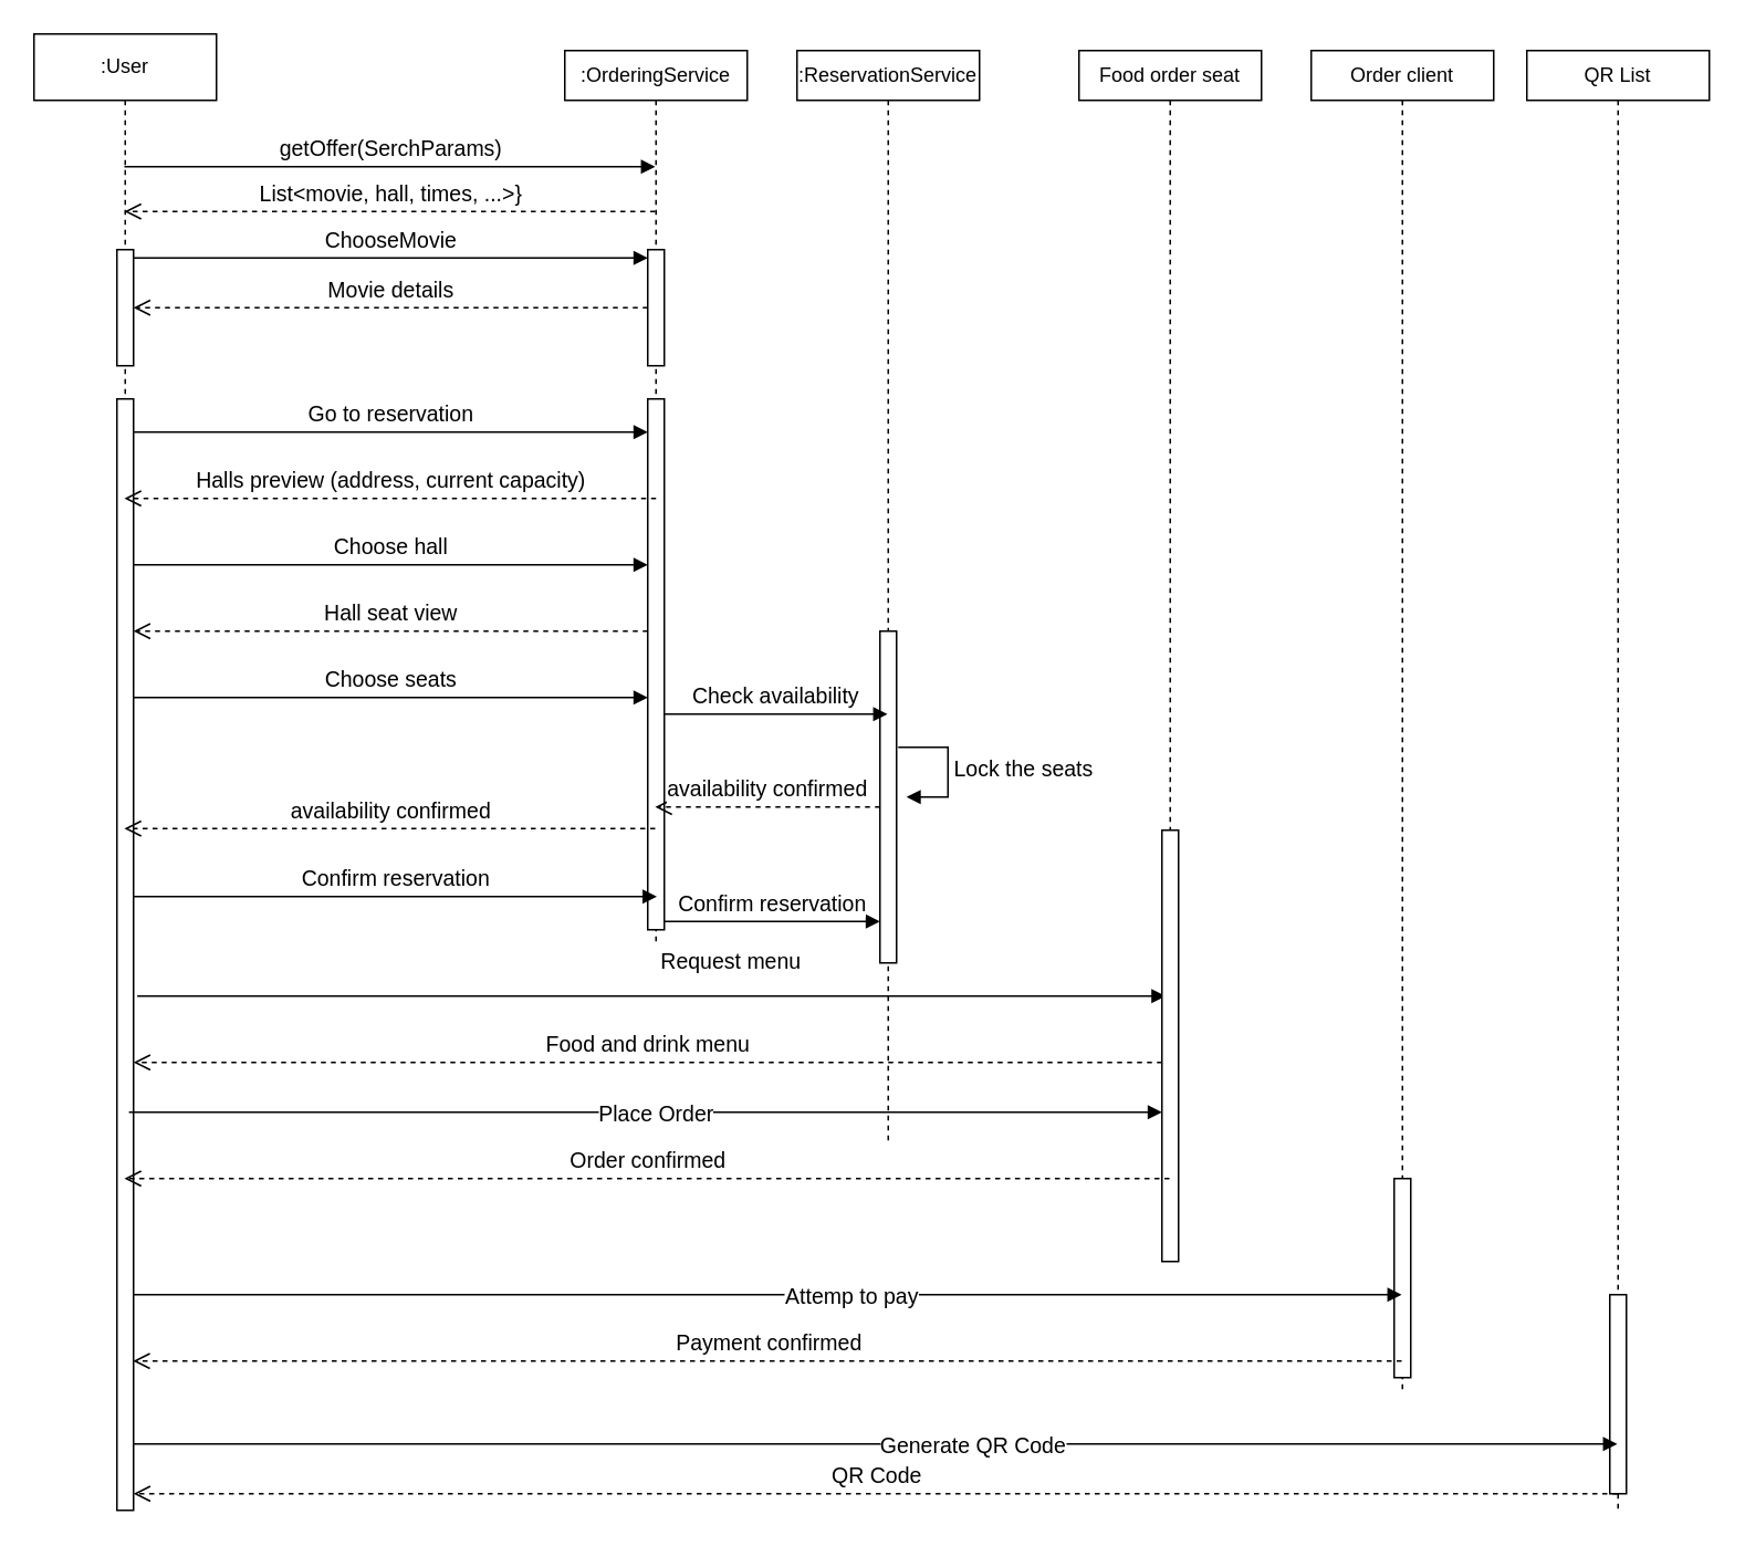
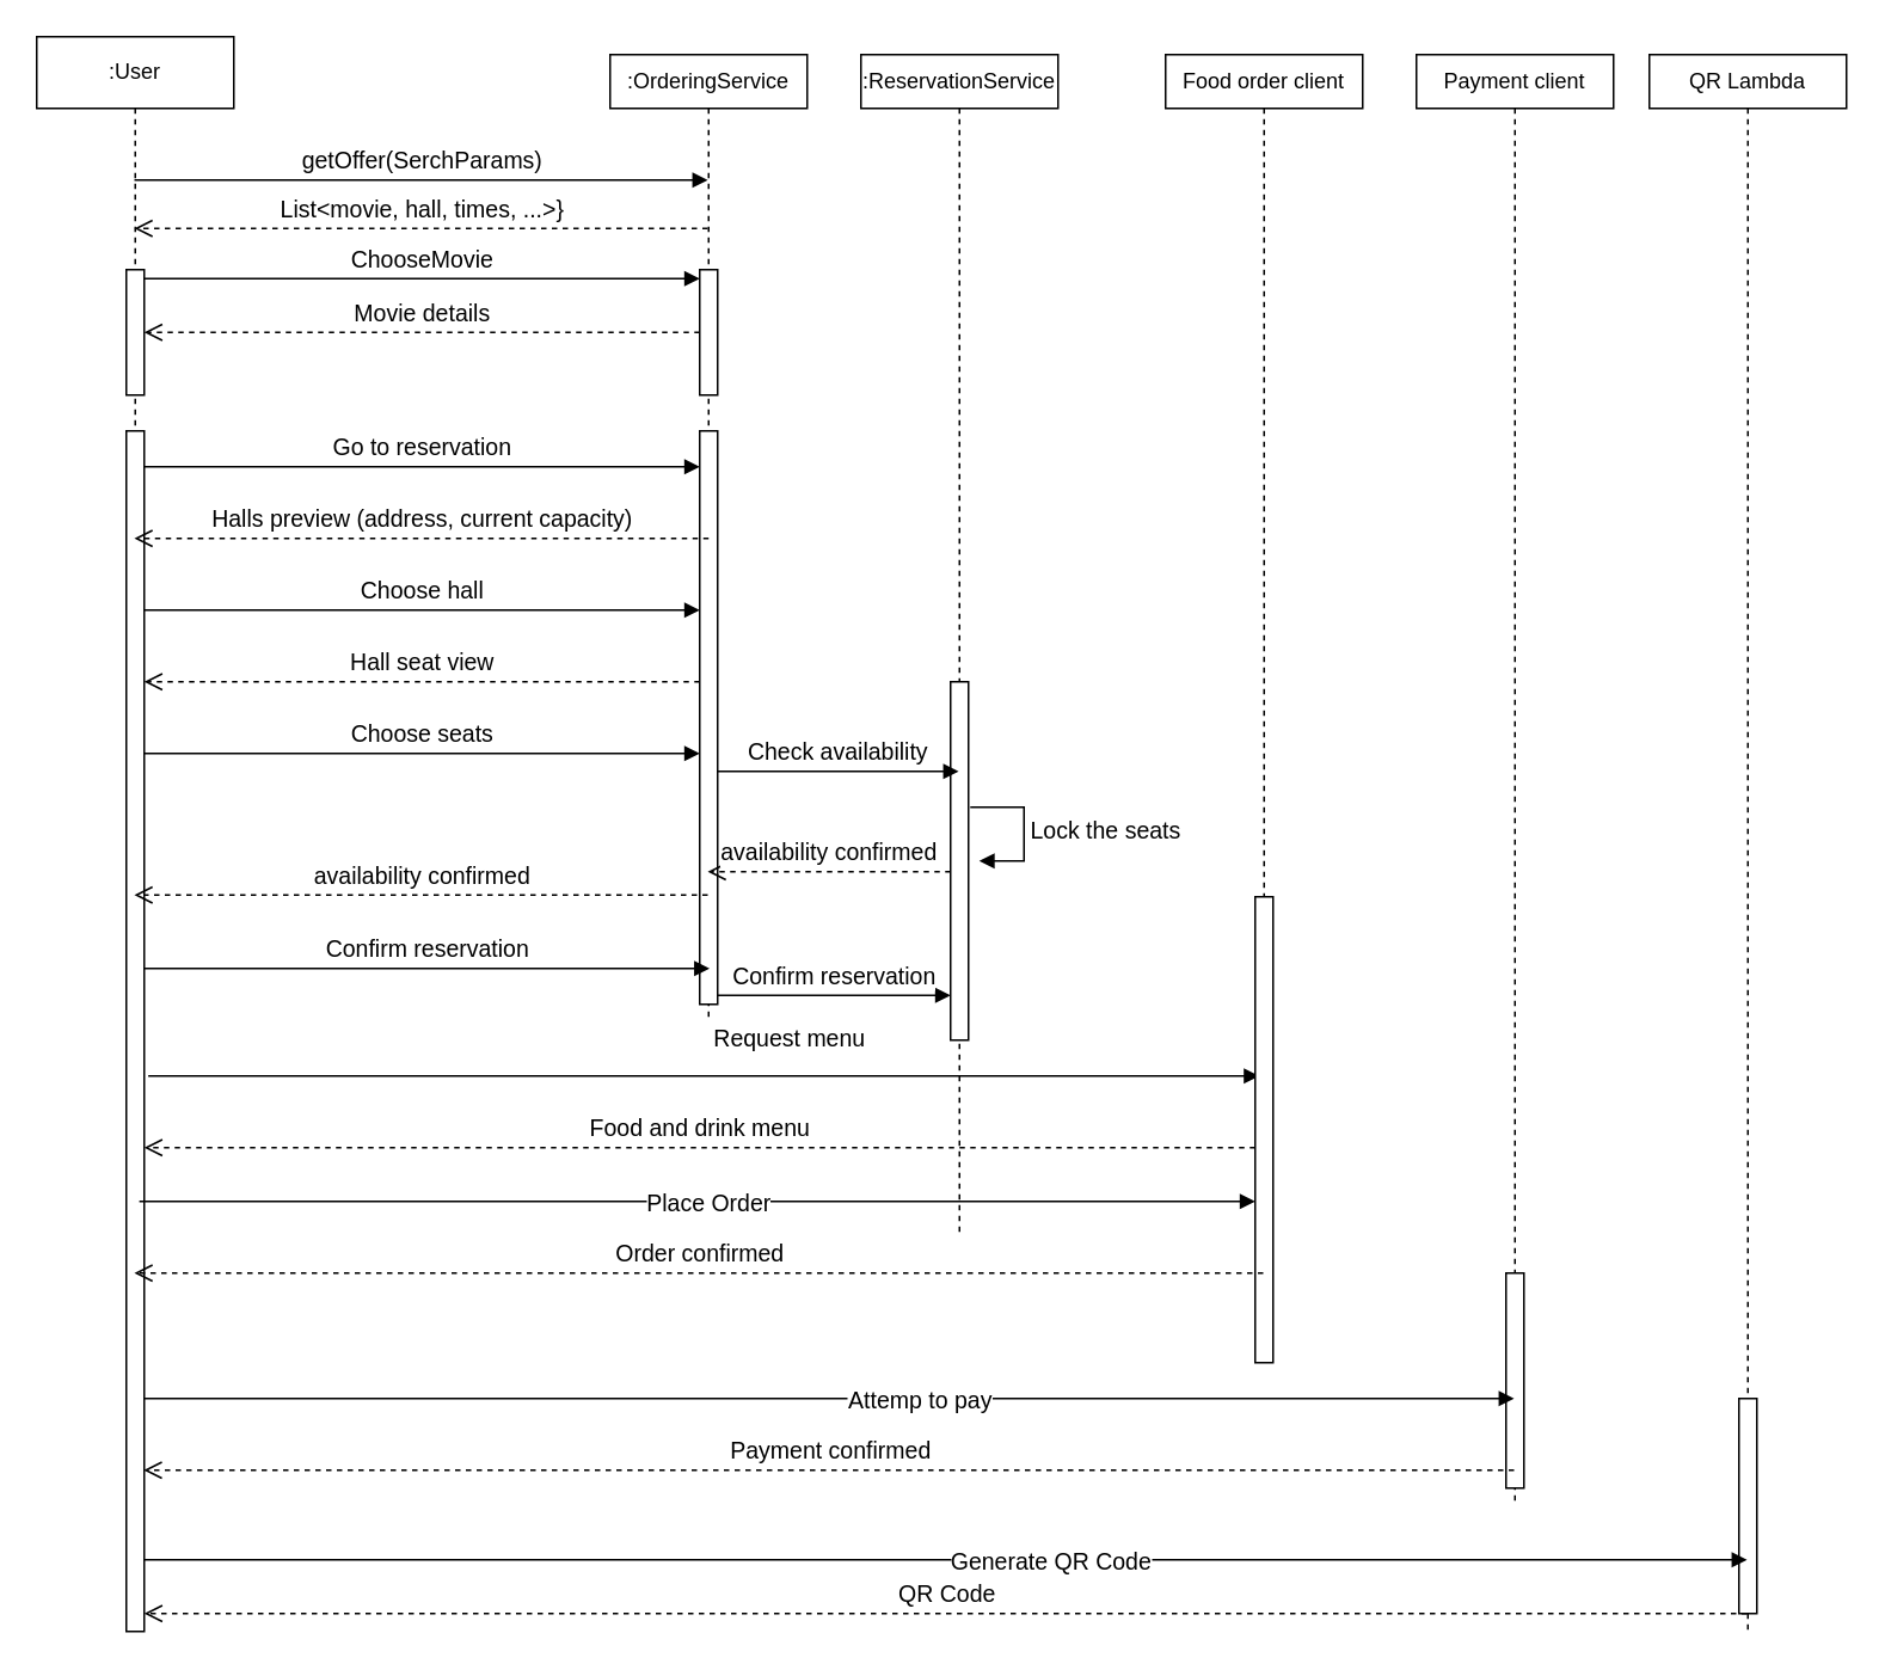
- <mxCell id="25" value="Food order seat" style="shape=umlLifeline;perimeter=lifelinePerimeter;whiteSpace=wrap;html=1;container=1;dropTarget=0;collapsible=0;recursiveResize=0;outlineConnect=0;portConstraint=eastwest;newEdgeStyle={&quot;curved&quot;:0,&quot;rounded&quot;:0};size=30;" vertex="1" parent="1"><mxGeometry x="650" y="30" width="110" height="700" as="geometry" /></mxCell>
+ <mxCell id="25" value="Food order client" style="shape=umlLifeline;perimeter=lifelinePerimeter;whiteSpace=wrap;html=1;container=1;dropTarget=0;collapsible=0;recursiveResize=0;outlineConnect=0;portConstraint=eastwest;newEdgeStyle={&quot;curved&quot;:0,&quot;rounded&quot;:0};size=30;" vertex="1" parent="1"><mxGeometry x="650" y="30" width="110" height="700" as="geometry" /></mxCell>
- <mxCell id="33" value="Order client" style="shape=umlLifeline;perimeter=lifelinePerimeter;whiteSpace=wrap;html=1;container=1;dropTarget=0;collapsible=0;recursiveResize=0;outlineConnect=0;portConstraint=eastwest;newEdgeStyle={&quot;curved&quot;:0,&quot;rounded&quot;:0};size=30;" vertex="1" parent="1"><mxGeometry x="790" y="30" width="110" height="810" as="geometry" /></mxCell>
+ <mxCell id="33" value="Payment client" style="shape=umlLifeline;perimeter=lifelinePerimeter;whiteSpace=wrap;html=1;container=1;dropTarget=0;collapsible=0;recursiveResize=0;outlineConnect=0;portConstraint=eastwest;newEdgeStyle={&quot;curved&quot;:0,&quot;rounded&quot;:0};size=30;" vertex="1" parent="1"><mxGeometry x="790" y="30" width="110" height="810" as="geometry" /></mxCell>
- <mxCell id="38" value="QR List" style="shape=umlLifeline;perimeter=lifelinePerimeter;whiteSpace=wrap;html=1;container=1;dropTarget=0;collapsible=0;recursiveResize=0;outlineConnect=0;portConstraint=eastwest;newEdgeStyle={&quot;curved&quot;:0,&quot;rounded&quot;:0};size=30;" vertex="1" parent="1"><mxGeometry x="920" y="30" width="110" height="880" as="geometry" /></mxCell>
+ <mxCell id="38" value="QR Lambda" style="shape=umlLifeline;perimeter=lifelinePerimeter;whiteSpace=wrap;html=1;container=1;dropTarget=0;collapsible=0;recursiveResize=0;outlineConnect=0;portConstraint=eastwest;newEdgeStyle={&quot;curved&quot;:0,&quot;rounded&quot;:0};size=30;" vertex="1" parent="1"><mxGeometry x="920" y="30" width="110" height="880" as="geometry" /></mxCell>
